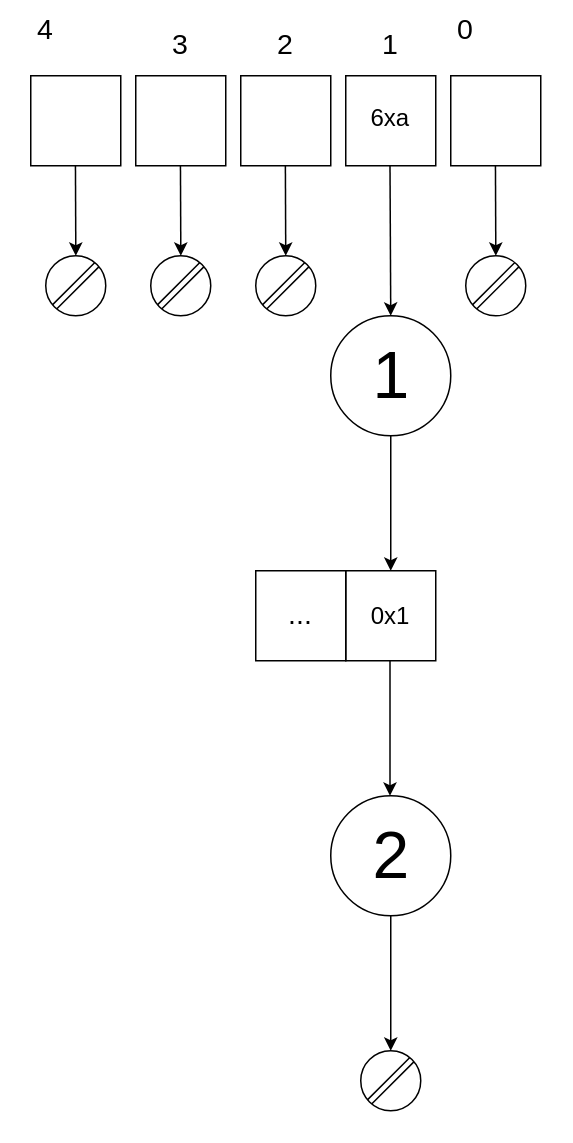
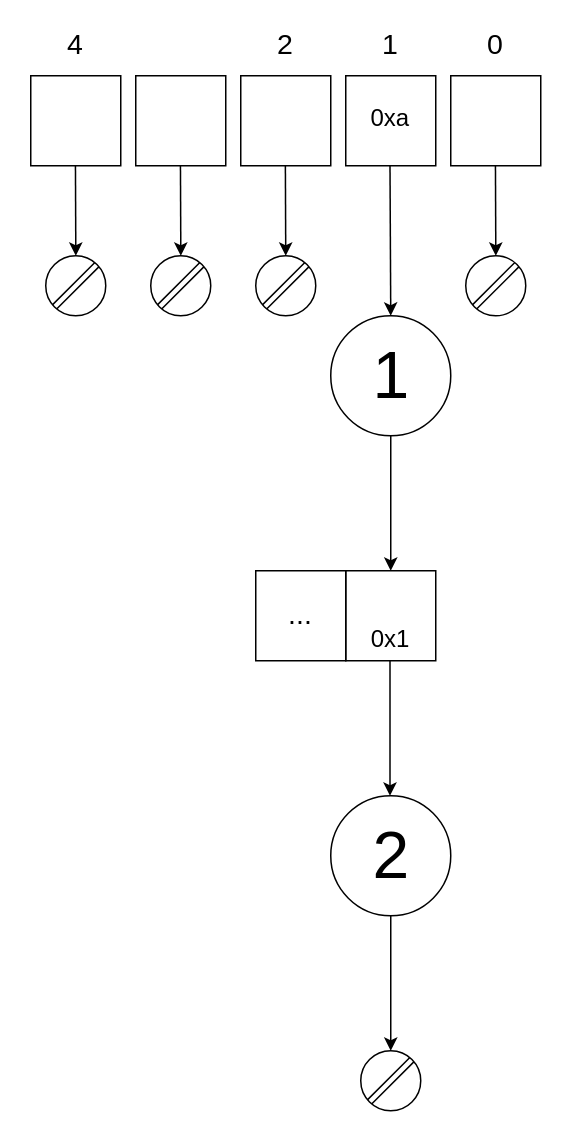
- <mxCell id="28" value="4" style="text;html=1;strokeColor=none;fillColor=none;align=center;verticalAlign=middle;whiteSpace=wrap;rounded=0;fontSize=19;" vertex="1" parent="1"><mxGeometry x="10" y="10" width="40" height="20" as="geometry" /></mxCell>
+ <mxCell id="28" value="4" style="text;html=1;strokeColor=none;fillColor=none;align=center;verticalAlign=middle;whiteSpace=wrap;rounded=0;fontSize=19;" vertex="1" parent="1"><mxGeometry x="30" y="20" width="40" height="20" as="geometry" /></mxCell>
- <mxCell id="29" value="0" style="text;html=1;strokeColor=none;fillColor=none;align=center;verticalAlign=middle;whiteSpace=wrap;rounded=0;fontSize=19;" vertex="1" parent="1"><mxGeometry x="290" y="10" width="40" height="20" as="geometry" /></mxCell>
+ <mxCell id="29" value="0" style="text;html=1;strokeColor=none;fillColor=none;align=center;verticalAlign=middle;whiteSpace=wrap;rounded=0;fontSize=19;" vertex="1" parent="1"><mxGeometry x="310" y="20" width="40" height="20" as="geometry" /></mxCell>
- <mxCell id="25" value="3" style="text;html=1;strokeColor=none;fillColor=none;align=center;verticalAlign=middle;whiteSpace=wrap;rounded=0;fontSize=19;" vertex="1" parent="1"><mxGeometry x="100" y="20" width="40" height="20" as="geometry" /></mxCell>
- <mxCell id="34" value="&lt;div style=&quot;text-align: center&quot;&gt;&lt;span style=&quot;font-size: 16px&quot;&gt;&lt;font face=&quot;helvetica&quot;&gt;6xa&lt;/font&gt;&lt;/span&gt;&lt;/div&gt;" style="text;whiteSpace=wrap;html=1;fontSize=19;" vertex="1" parent="1"><mxGeometry x="245" y="60" width="30" height="40" as="geometry" /></mxCell>
+ <mxCell id="34" value="&lt;div style=&quot;text-align: center&quot;&gt;&lt;span style=&quot;font-size: 16px&quot;&gt;&lt;font face=&quot;helvetica&quot;&gt;0xa&lt;/font&gt;&lt;/span&gt;&lt;/div&gt;" style="text;whiteSpace=wrap;html=1;fontSize=19;" vertex="1" parent="1"><mxGeometry x="245" y="60" width="30" height="40" as="geometry" /></mxCell>
- <mxCell id="14" value="0x1" style="text;html=1;strokeColor=none;fillColor=none;align=center;verticalAlign=middle;whiteSpace=wrap;rounded=0;fontSize=16;" vertex="1" parent="12"><mxGeometry x="70" y="20" width="40" height="20" as="geometry" /></mxCell>
+ <mxCell id="14" value="0x1" style="text;html=1;strokeColor=none;fillColor=none;align=center;verticalAlign=middle;whiteSpace=wrap;rounded=0;fontSize=16;" vertex="1" parent="12"><mxGeometry x="70" y="35" width="40" height="20" as="geometry" /></mxCell>
